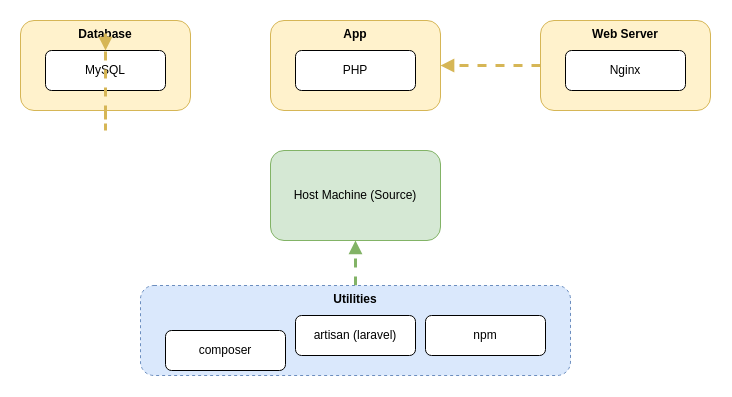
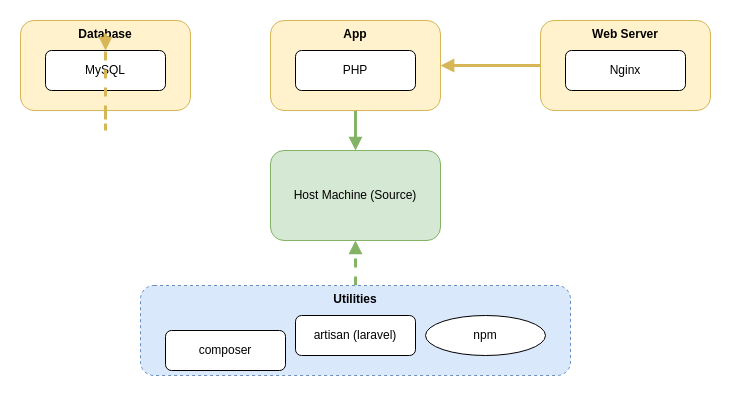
- <mxCell id="20" style="edgeStyle=orthogonalEdgeStyle;rounded=0;orthogonalLoop=1;jettySize=auto;html=1;dashed=1;labelBackgroundColor=#FFD966;fontColor=#FFD966;strokeWidth=3;fillColor=#fff2cc;strokeColor=#d6b656;endArrow=block;endFill=1;" edge="1" parent="1" source="14" target="11"><mxGeometry relative="1" as="geometry" /></mxCell>
+ <mxCell id="20" style="edgeStyle=orthogonalEdgeStyle;rounded=0;orthogonalLoop=1;jettySize=auto;html=1;dashed=0;labelBackgroundColor=#FFD966;fontColor=#FFD966;strokeWidth=3;fillColor=#fff2cc;strokeColor=#d6b656;endArrow=block;endFill=1;" edge="1" parent="1" source="14" target="11"><mxGeometry relative="1" as="geometry" /></mxCell>
+ <mxCell id="2" style="edgeStyle=orthogonalEdgeStyle;rounded=0;orthogonalLoop=1;jettySize=auto;html=1;strokeWidth=3;fillColor=#d5e8d4;strokeColor=#82b366;endArrow=block;endFill=1;" edge="1" parent="1" source="11" target="3"><mxGeometry relative="1" as="geometry" /></mxCell>
- <mxCell id="9" value="npm" style="rounded=1;whiteSpace=wrap;html=1;" vertex="1" parent="5"><mxGeometry x="285" y="30" width="120" height="40" as="geometry" /></mxCell>
+ <mxCell id="9" value="npm" style="ellipse;whiteSpace=wrap;html=1;" vertex="1" parent="5"><mxGeometry x="285" y="30" width="120" height="40" as="geometry" /></mxCell>
